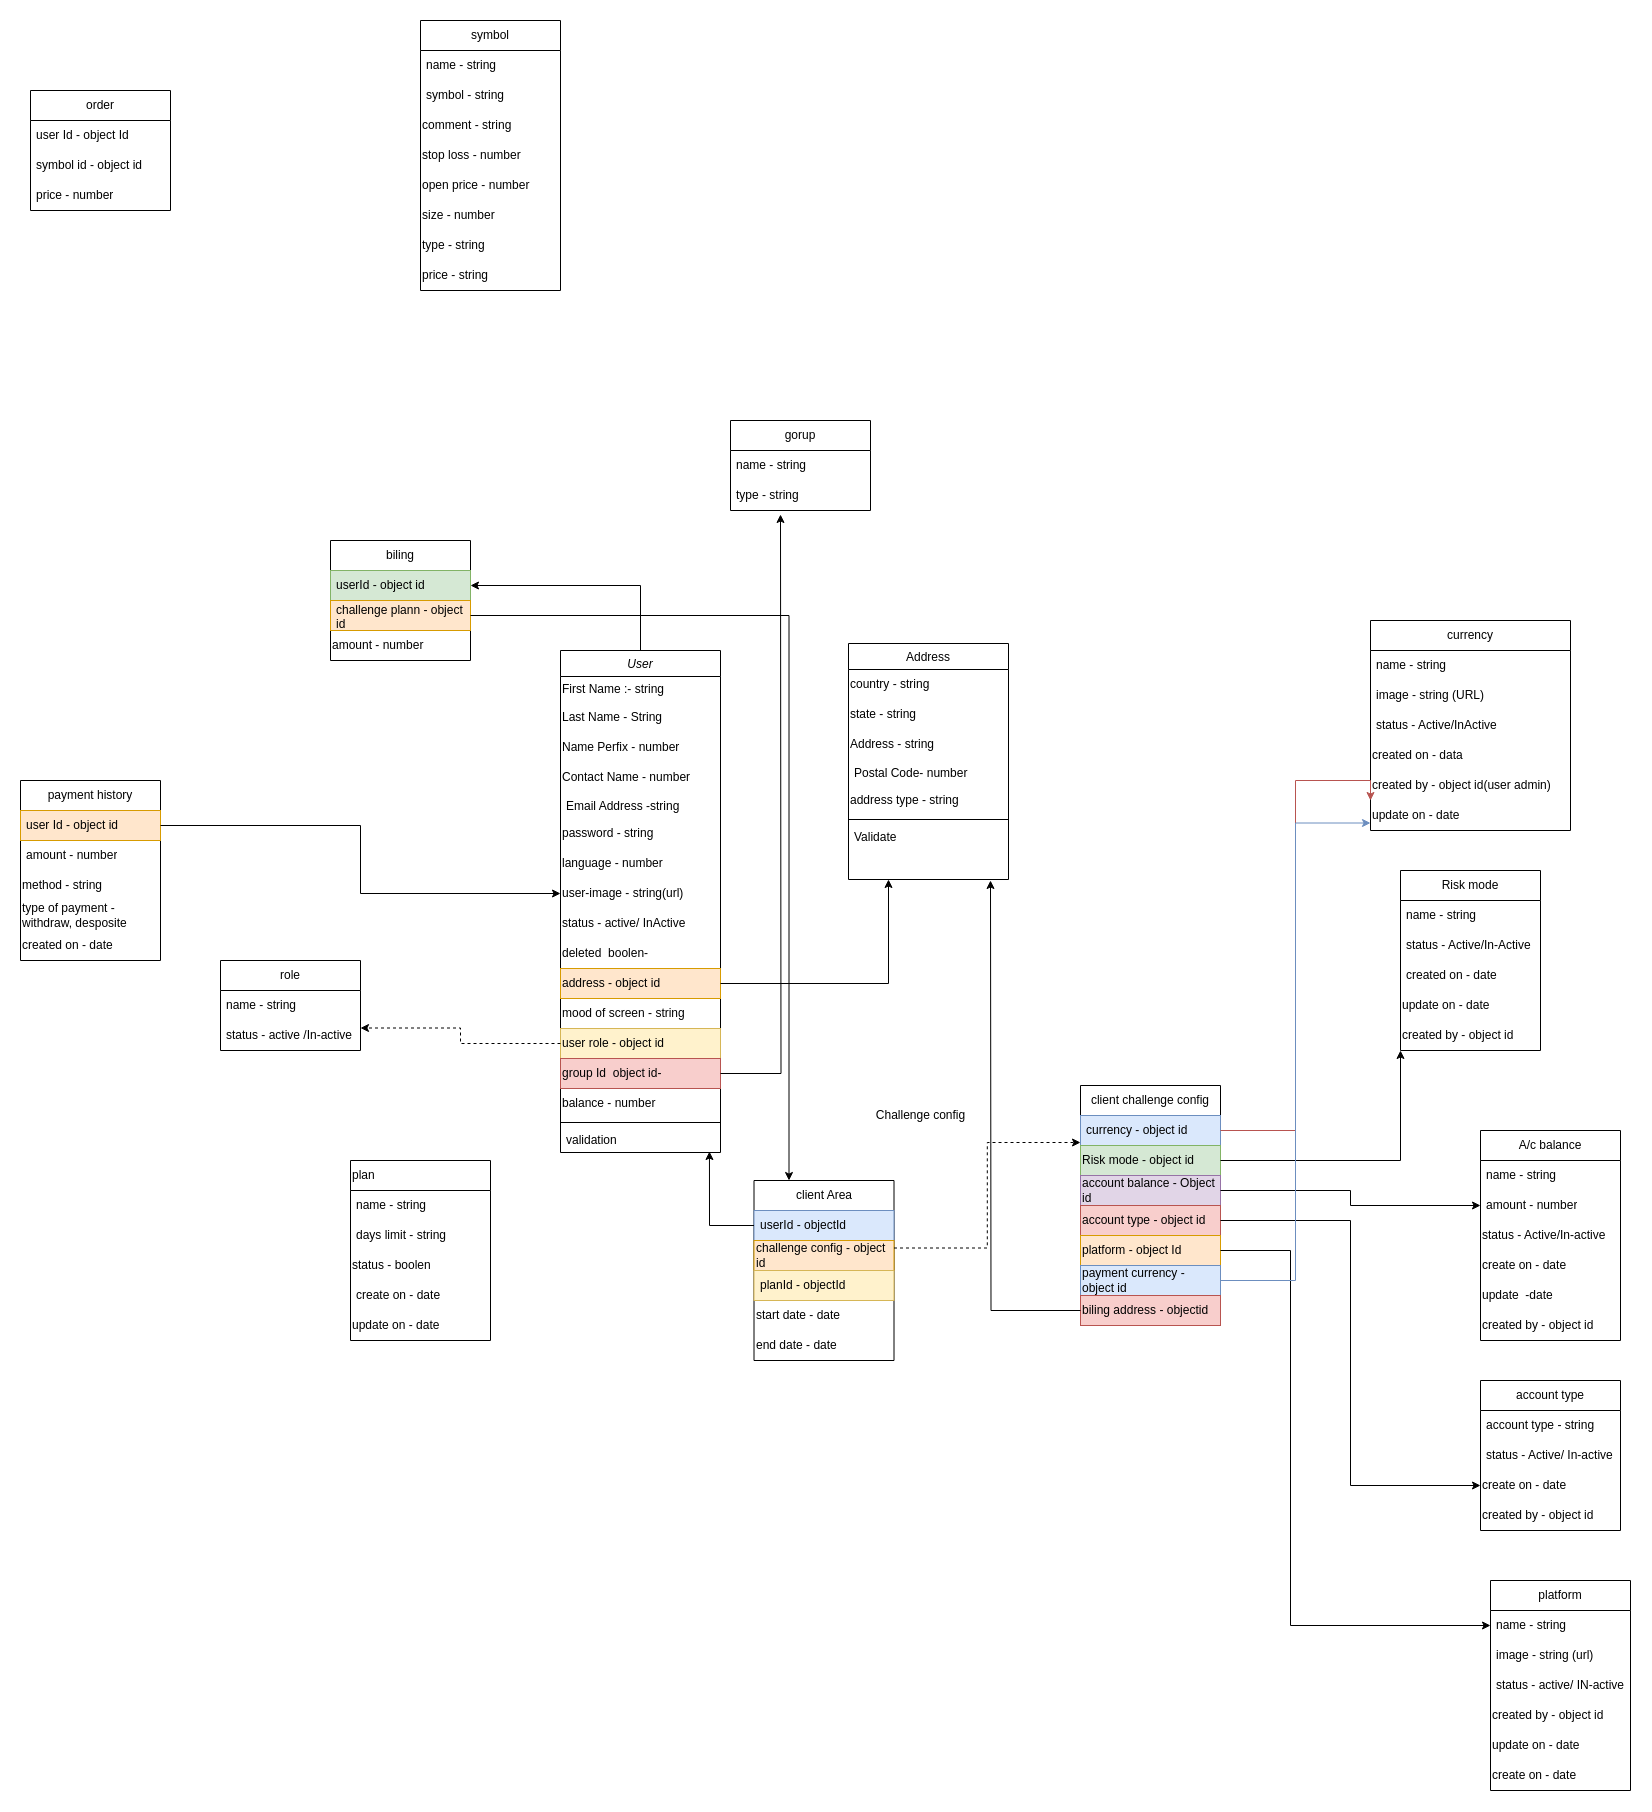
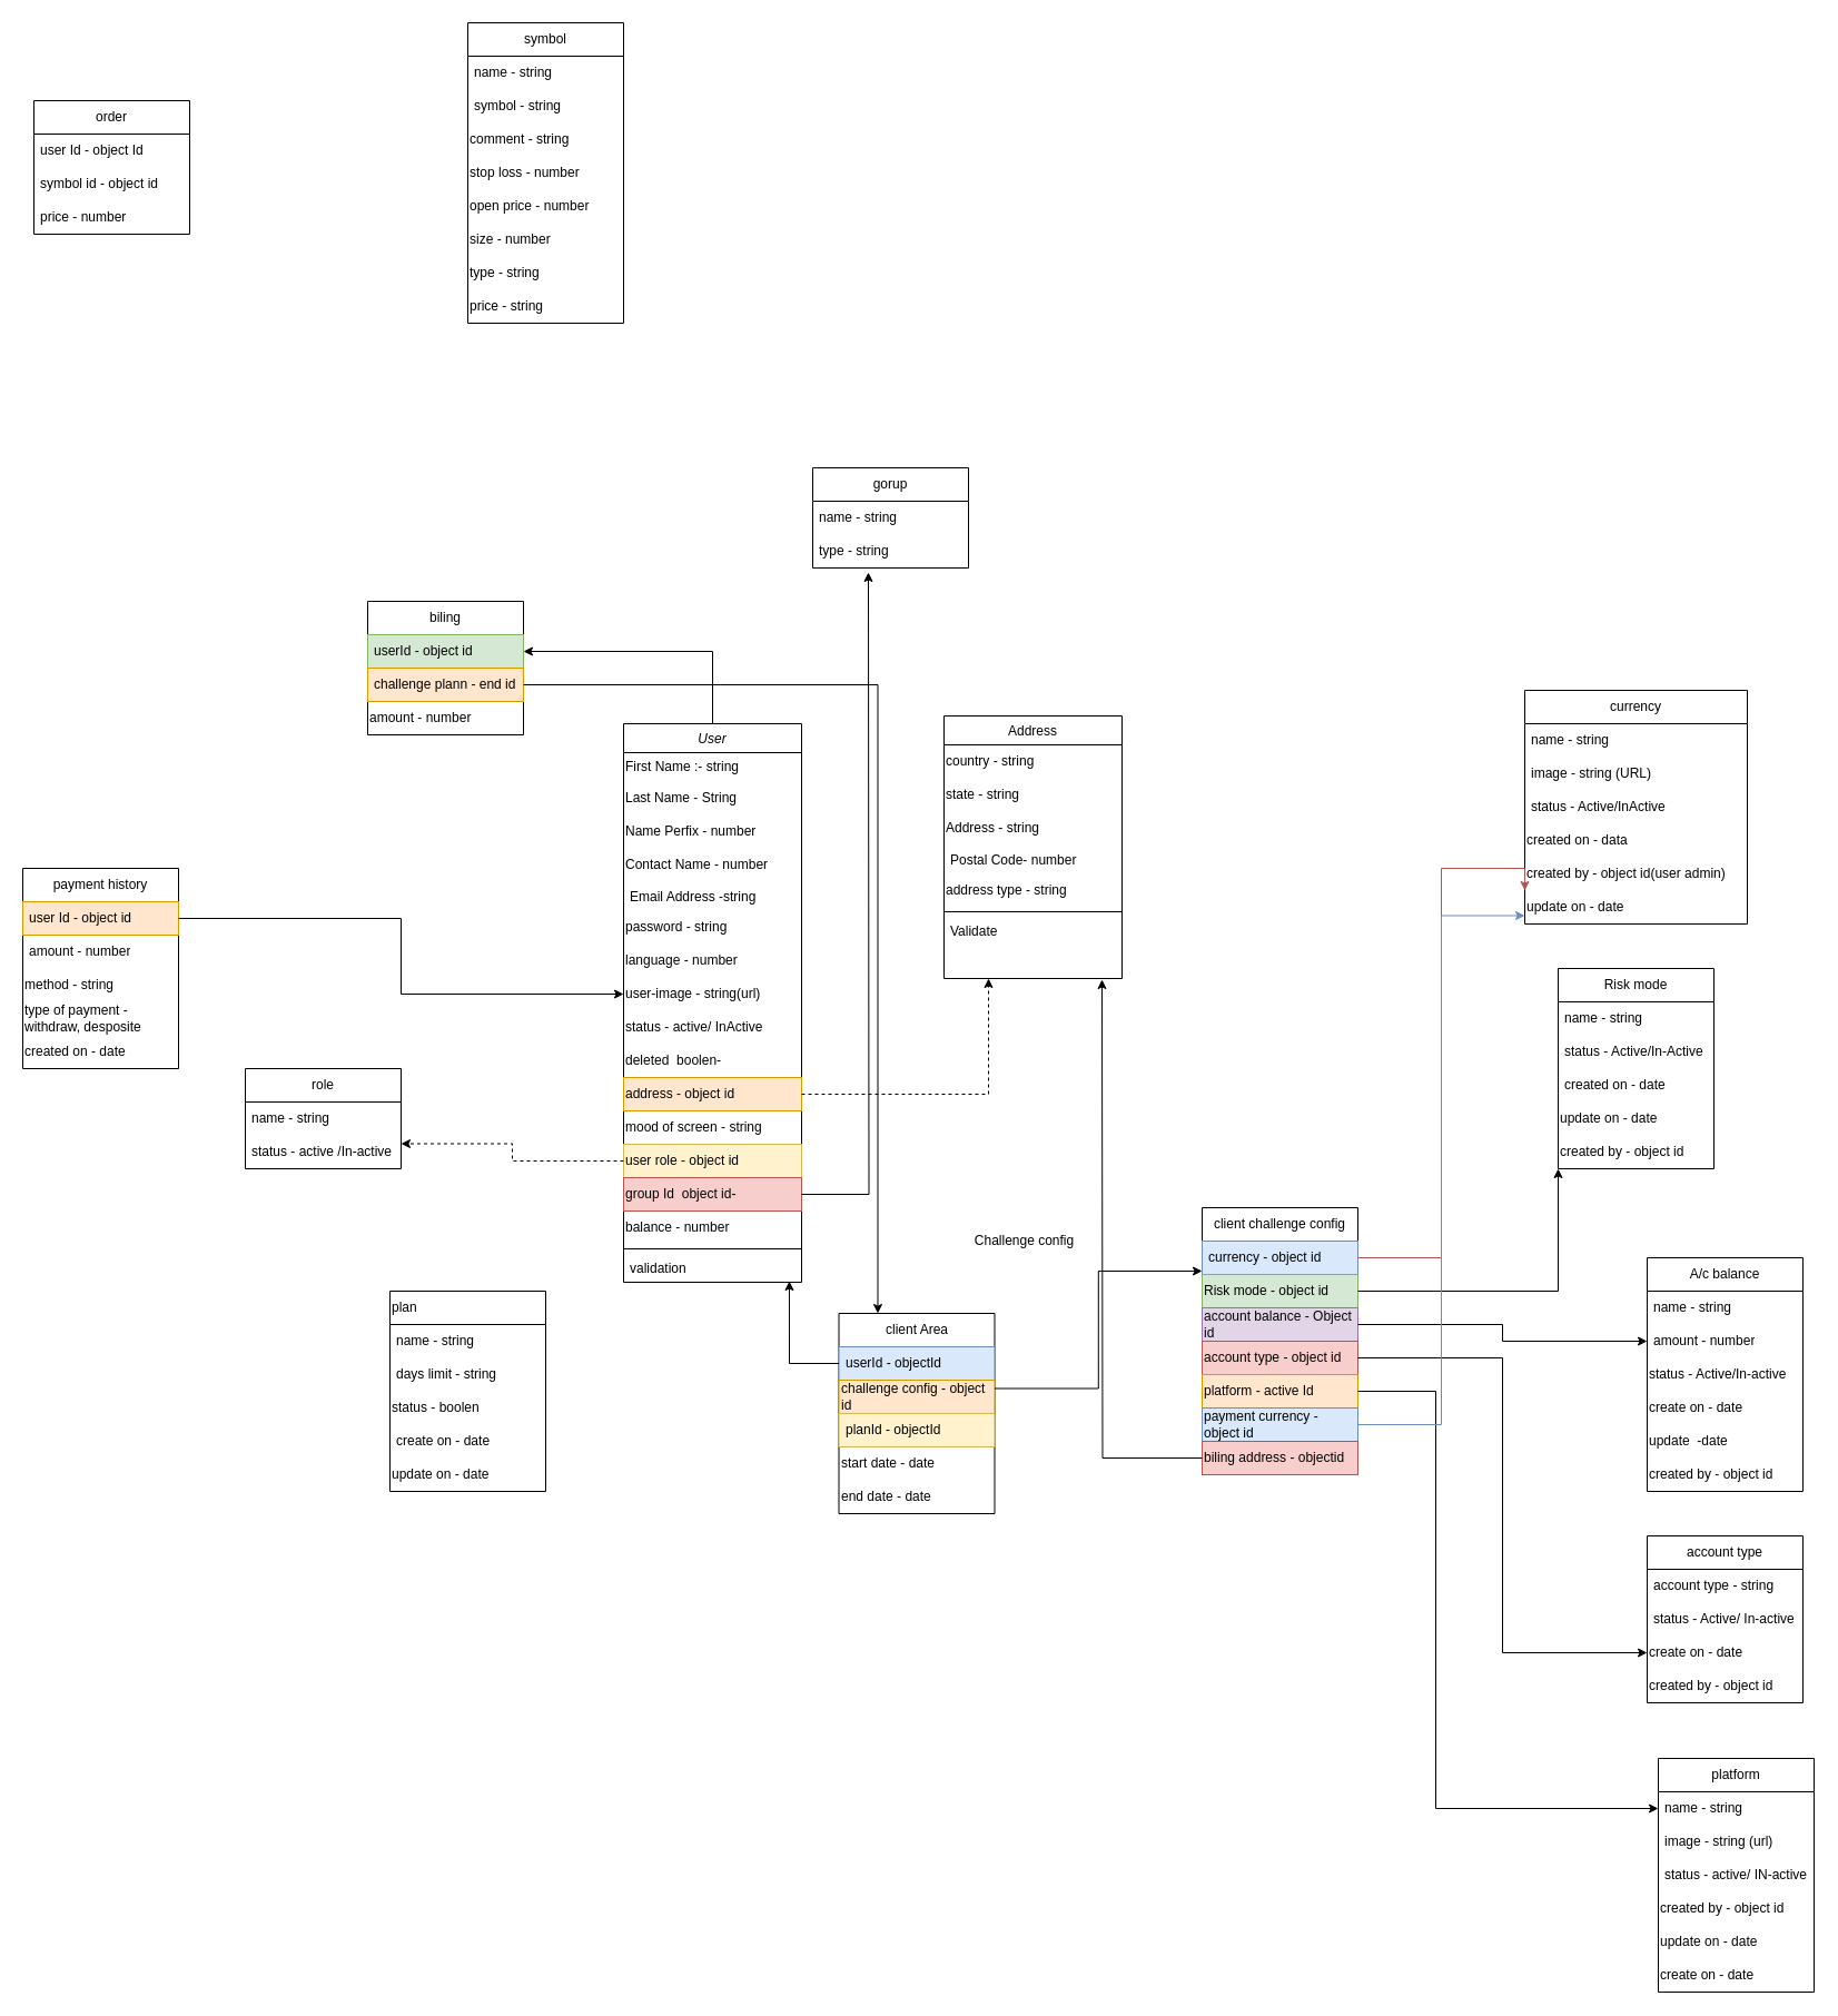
- <mxCell id="48" value="challenge plann - object id " style="text;strokeColor=#d79b00;fillColor=#ffe6cc;align=left;verticalAlign=middle;spacingLeft=4;spacingRight=4;overflow=hidden;points=[[0,0.5],[1,0.5]];portConstraint=eastwest;rotatable=0;whiteSpace=wrap;html=1;" parent="46" vertex="1"><mxGeometry y="60" width="140" height="30" as="geometry" /></mxCell>
+ <mxCell id="48" value="challenge plann - end id " style="text;strokeColor=#d79b00;fillColor=#ffe6cc;align=left;verticalAlign=middle;spacingLeft=4;spacingRight=4;overflow=hidden;points=[[0,0.5],[1,0.5]];portConstraint=eastwest;rotatable=0;whiteSpace=wrap;html=1;" parent="46" vertex="1"><mxGeometry y="60" width="140" height="30" as="geometry" /></mxCell>
- <mxCell id="102" style="edgeStyle=orthogonalEdgeStyle;rounded=0;orthogonalLoop=1;jettySize=auto;html=1;entryX=0.25;entryY=1;entryDx=0;entryDy=0;" parent="1" source="14" target="21" edge="1"><mxGeometry relative="1" as="geometry" /></mxCell>
+ <mxCell id="102" style="edgeStyle=orthogonalEdgeStyle;rounded=0;orthogonalLoop=1;jettySize=auto;html=1;entryX=0.25;entryY=1;entryDx=0;entryDy=0;dashed=1;" parent="1" source="14" target="21" edge="1"><mxGeometry relative="1" as="geometry" /></mxCell>
- <mxCell id="35" style="edgeStyle=orthogonalEdgeStyle;rounded=0;orthogonalLoop=1;jettySize=auto;html=1;exitX=1;exitY=0.25;exitDx=0;exitDy=0;entryX=0;entryY=0.9;entryDx=0;entryDy=0;entryPerimeter=0;dashed=1;" parent="1" source="31" target="38" edge="1"><mxGeometry relative="1" as="geometry"><mxPoint x="910" y="1170" as="sourcePoint" /><mxPoint x="1050" y="1145" as="targetPoint" /></mxGeometry></mxCell>
+ <mxCell id="35" style="edgeStyle=orthogonalEdgeStyle;rounded=0;orthogonalLoop=1;jettySize=auto;html=1;exitX=1;exitY=0.25;exitDx=0;exitDy=0;entryX=0;entryY=0.9;entryDx=0;entryDy=0;entryPerimeter=0;" parent="1" source="31" target="38" edge="1"><mxGeometry relative="1" as="geometry"><mxPoint x="910" y="1170" as="sourcePoint" /><mxPoint x="1050" y="1145" as="targetPoint" /></mxGeometry></mxCell>
- <mxCell id="42" value="platform - object Id" style="text;html=1;strokeColor=#d79b00;fillColor=#ffe6cc;align=left;verticalAlign=middle;whiteSpace=wrap;rounded=0;" parent="37" vertex="1"><mxGeometry y="150" width="140" height="30" as="geometry" /></mxCell>
+ <mxCell id="42" value="platform - active Id" style="text;html=1;strokeColor=#d79b00;fillColor=#ffe6cc;align=left;verticalAlign=middle;whiteSpace=wrap;rounded=0;" parent="37" vertex="1"><mxGeometry y="150" width="140" height="30" as="geometry" /></mxCell>
